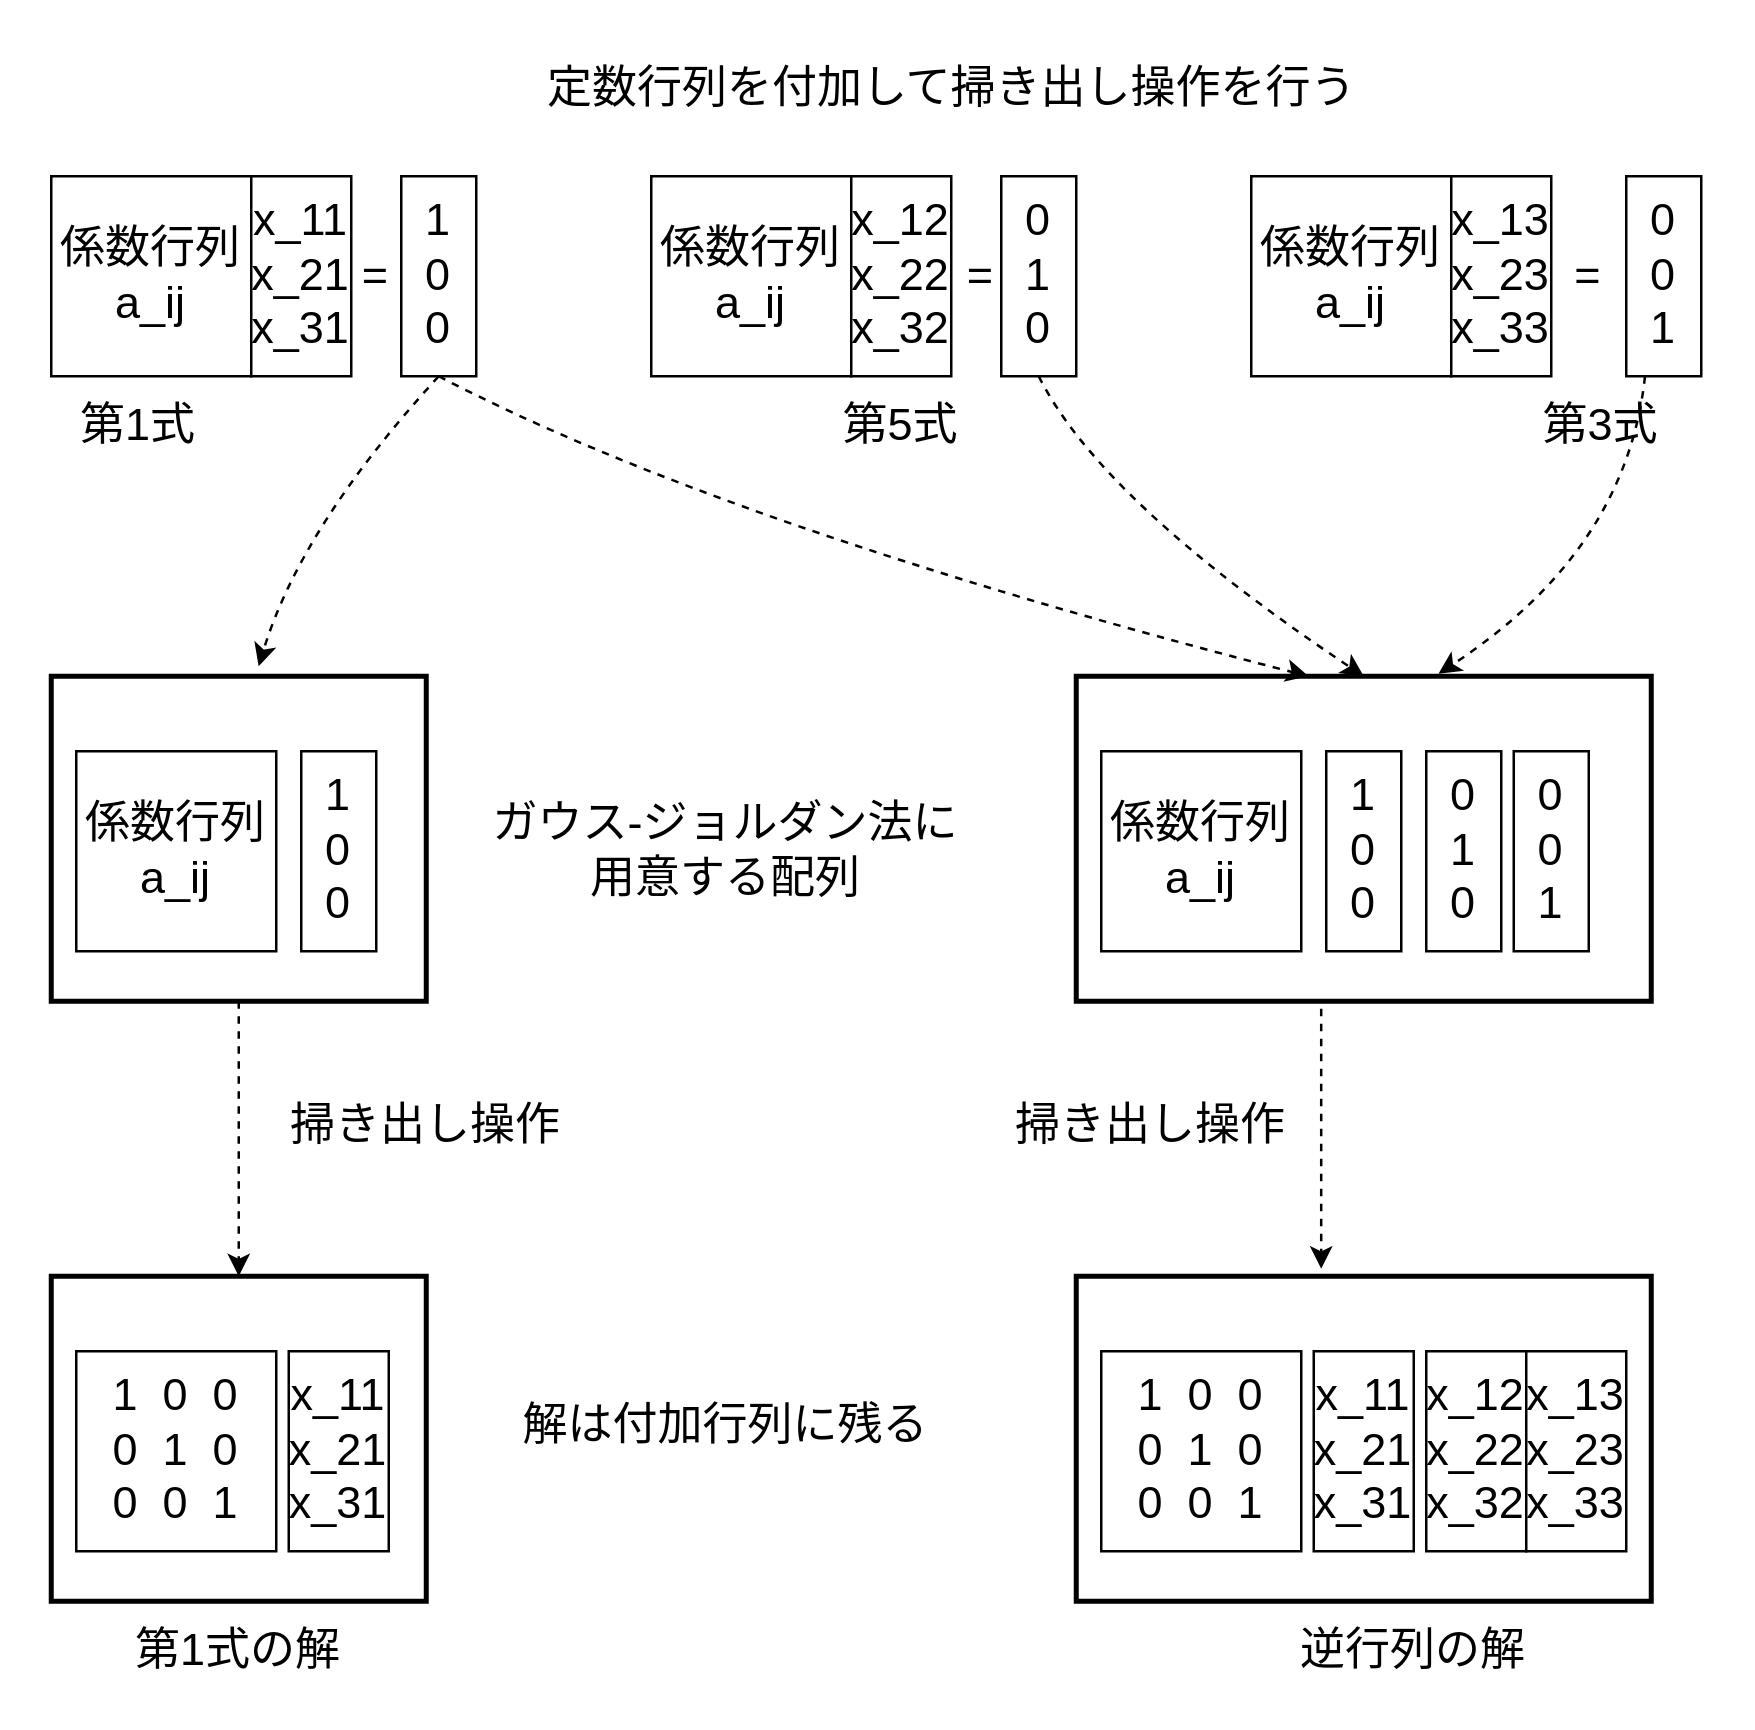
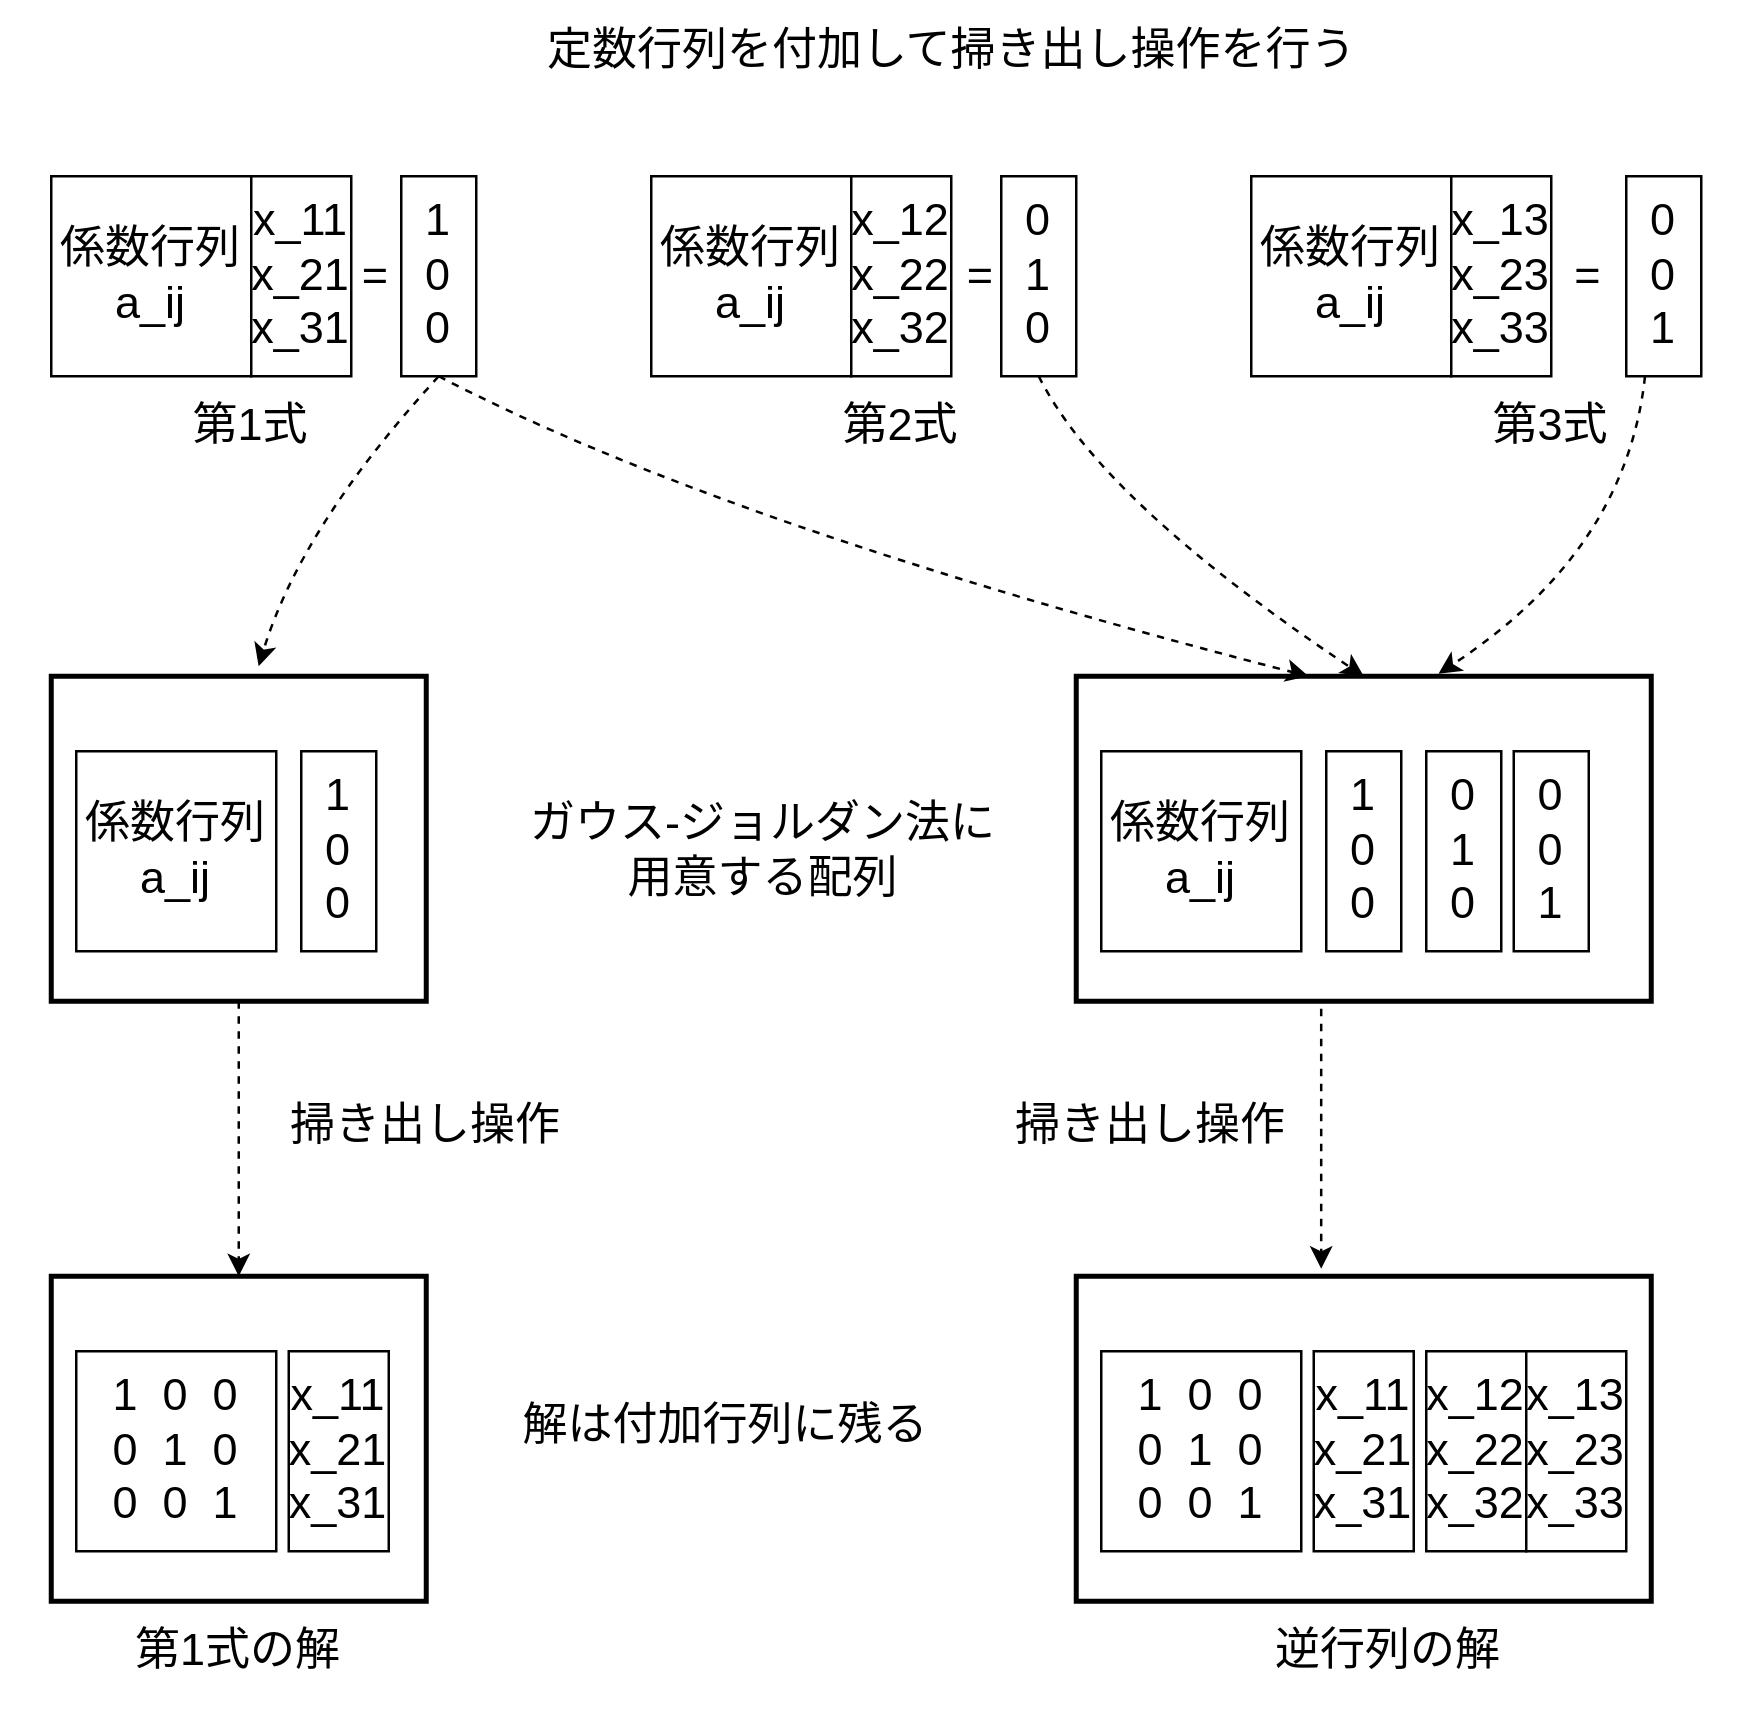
- <mxCell id="45" value="定数行列を付加して掃き出し操作を行う" style="text;html=1;align=center;verticalAlign=middle;resizable=0;points=[];autosize=1;fontSize=18;" vertex="1" parent="1"><mxGeometry x="210" y="20" width="340" height="30" as="geometry" /></mxCell>
+ <mxCell id="45" value="定数行列を付加して掃き出し操作を行う" style="text;html=1;align=center;verticalAlign=middle;resizable=0;points=[];autosize=1;fontSize=18;" vertex="1" parent="1"><mxGeometry x="210" y="5" width="340" height="30" as="geometry" /></mxCell>
- <mxCell id="14" value="第1式" style="text;html=1;strokeColor=none;fillColor=none;align=center;verticalAlign=middle;whiteSpace=wrap;rounded=0;fontSize=18;" vertex="1" parent="1"><mxGeometry x="15" y="160" width="80" height="20" as="geometry" /></mxCell>
+ <mxCell id="14" value="第1式" style="text;html=1;strokeColor=none;fillColor=none;align=center;verticalAlign=middle;whiteSpace=wrap;rounded=0;fontSize=18;" vertex="1" parent="1"><mxGeometry x="60" y="160" width="80" height="20" as="geometry" /></mxCell>
- <mxCell id="15" value="第5式" style="text;html=1;strokeColor=none;fillColor=none;align=center;verticalAlign=middle;whiteSpace=wrap;rounded=0;fontSize=18;" vertex="1" parent="1"><mxGeometry x="320" y="160" width="80" height="20" as="geometry" /></mxCell>
+ <mxCell id="15" value="第2式" style="text;html=1;strokeColor=none;fillColor=none;align=center;verticalAlign=middle;whiteSpace=wrap;rounded=0;fontSize=18;" vertex="1" parent="1"><mxGeometry x="320" y="160" width="80" height="20" as="geometry" /></mxCell>
- <mxCell id="16" value="第3式" style="text;html=1;strokeColor=none;fillColor=none;align=center;verticalAlign=middle;whiteSpace=wrap;rounded=0;fontSize=18;" vertex="1" parent="1"><mxGeometry x="600" y="160" width="80" height="20" as="geometry" /></mxCell>
+ <mxCell id="16" value="第3式" style="text;html=1;strokeColor=none;fillColor=none;align=center;verticalAlign=middle;whiteSpace=wrap;rounded=0;fontSize=18;" vertex="1" parent="1"><mxGeometry x="580" y="160" width="80" height="20" as="geometry" /></mxCell>
- <mxCell id="27" value="ガウス-ジョルダン法に用意する配列" style="text;html=1;strokeColor=none;fillColor=none;align=center;verticalAlign=middle;whiteSpace=wrap;rounded=0;fontSize=18;" vertex="1" parent="1"><mxGeometry x="190" y="310" width="200" height="60" as="geometry" /></mxCell>
+ <mxCell id="27" value="ガウス-ジョルダン法に用意する配列" style="text;html=1;strokeColor=none;fillColor=none;align=center;verticalAlign=middle;whiteSpace=wrap;rounded=0;fontSize=18;" vertex="1" parent="1"><mxGeometry x="205" y="310" width="200" height="60" as="geometry" /></mxCell>
- <mxCell id="42" value="逆行列の解" style="text;html=1;strokeColor=none;fillColor=none;align=center;verticalAlign=middle;whiteSpace=wrap;rounded=0;fontSize=18;" vertex="1" parent="1"><mxGeometry x="510" y="650" width="110" height="20" as="geometry" /></mxCell>
+ <mxCell id="42" value="逆行列の解" style="text;html=1;strokeColor=none;fillColor=none;align=center;verticalAlign=middle;whiteSpace=wrap;rounded=0;fontSize=18;" vertex="1" parent="1"><mxGeometry x="500" y="650" width="110" height="20" as="geometry" /></mxCell>
